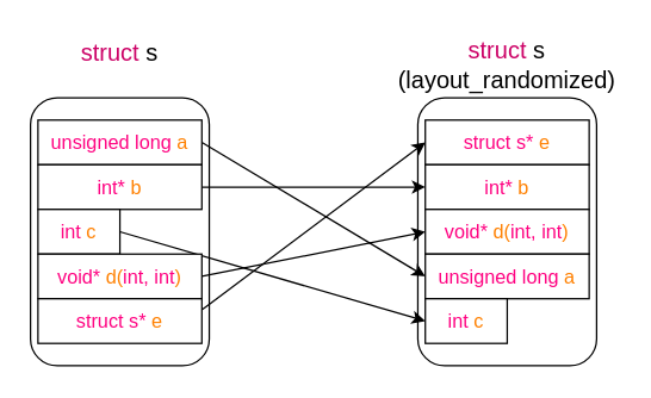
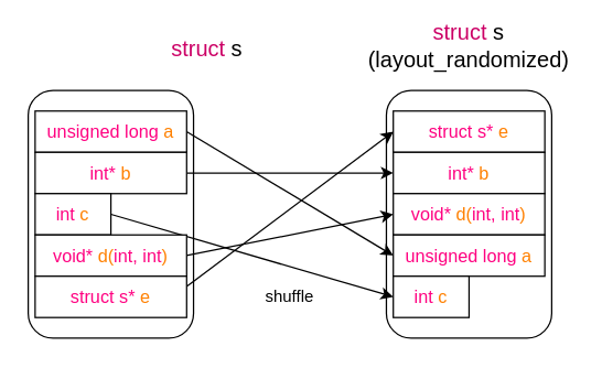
- <mxCell id="14" value="&lt;font style=&quot;font-size: 16px&quot;&gt;&lt;font color=&quot;#cc0066&quot;&gt;struct&lt;/font&gt; s&lt;/font&gt;" style="text;html=1;strokeColor=none;fillColor=none;align=center;verticalAlign=middle;whiteSpace=wrap;rounded=0;" parent="1" vertex="1"><mxGeometry x="50" y="20" width="60" height="30" as="geometry" /></mxCell>
+ <mxCell id="14" value="&lt;font style=&quot;font-size: 16px&quot;&gt;&lt;font color=&quot;#cc0066&quot;&gt;struct&lt;/font&gt; s&lt;/font&gt;" style="text;html=1;strokeColor=none;fillColor=none;align=center;verticalAlign=middle;whiteSpace=wrap;rounded=0;" parent="1" vertex="1"><mxGeometry x="120" y="20" width="60" height="30" as="geometry" /></mxCell>
- <mxCell id="20" value="&lt;font style=&quot;font-size: 16px&quot;&gt;&lt;font color=&quot;#cc0066&quot;&gt;struct&lt;/font&gt; s (layout_randomized)&lt;/font&gt;" style="text;html=1;strokeColor=none;fillColor=none;align=center;verticalAlign=middle;whiteSpace=wrap;rounded=0;" parent="1" vertex="1"><mxGeometry x="265" y="35" width="150" height="15" as="geometry" /></mxCell>
+ <mxCell id="20" value="&lt;font style=&quot;font-size: 16px&quot;&gt;&lt;font color=&quot;#cc0066&quot;&gt;struct&lt;/font&gt; s (layout_randomized)&lt;/font&gt;" style="text;html=1;strokeColor=none;fillColor=none;align=center;verticalAlign=middle;whiteSpace=wrap;rounded=0;" parent="1" vertex="1"><mxGeometry x="265" y="25" width="150" height="15" as="geometry" /></mxCell>
+ <mxCell id="21" value="shuffle" style="text;html=1;strokeColor=none;fillColor=none;align=center;verticalAlign=middle;whiteSpace=wrap;rounded=0;" vertex="1" parent="1"><mxGeometry x="180" y="200" width="60" height="30" as="geometry" /></mxCell>
